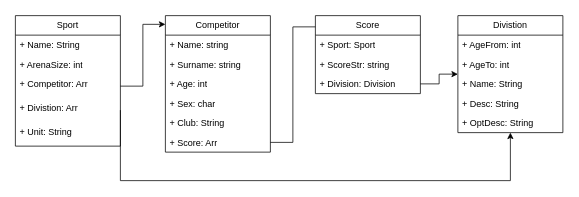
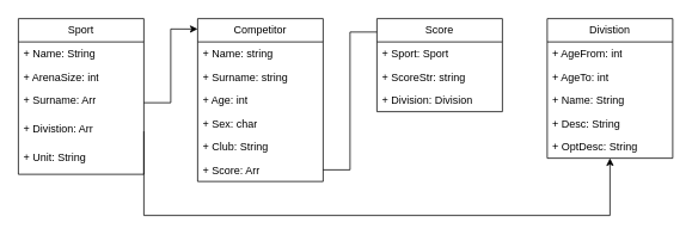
- <mxCell id="22" style="edgeStyle=orthogonalEdgeStyle;rounded=0;orthogonalLoop=1;jettySize=auto;html=1;exitX=1;exitY=0.5;exitDx=0;exitDy=0;" parent="1" source="26" target="16" edge="1"><mxGeometry relative="1" as="geometry" /></mxCell>
- <mxCell id="5" value="&lt;div&gt;+ Competitor: Arr &lt;br&gt;&lt;/div&gt;" style="text;strokeColor=none;fillColor=none;align=left;verticalAlign=top;spacingLeft=4;spacingRight=4;overflow=hidden;rotatable=0;points=[[0,0.5],[1,0.5]];portConstraint=eastwest;whiteSpace=wrap;html=1;" parent="2" vertex="1"><mxGeometry y="78" width="140" height="32" as="geometry" /></mxCell>
+ <mxCell id="5" value="&lt;div&gt;+ Surname: Arr &lt;br&gt;&lt;/div&gt;" style="text;strokeColor=none;fillColor=none;align=left;verticalAlign=top;spacingLeft=4;spacingRight=4;overflow=hidden;rotatable=0;points=[[0,0.5],[1,0.5]];portConstraint=eastwest;whiteSpace=wrap;html=1;" parent="2" vertex="1"><mxGeometry y="78" width="140" height="32" as="geometry" /></mxCell>
